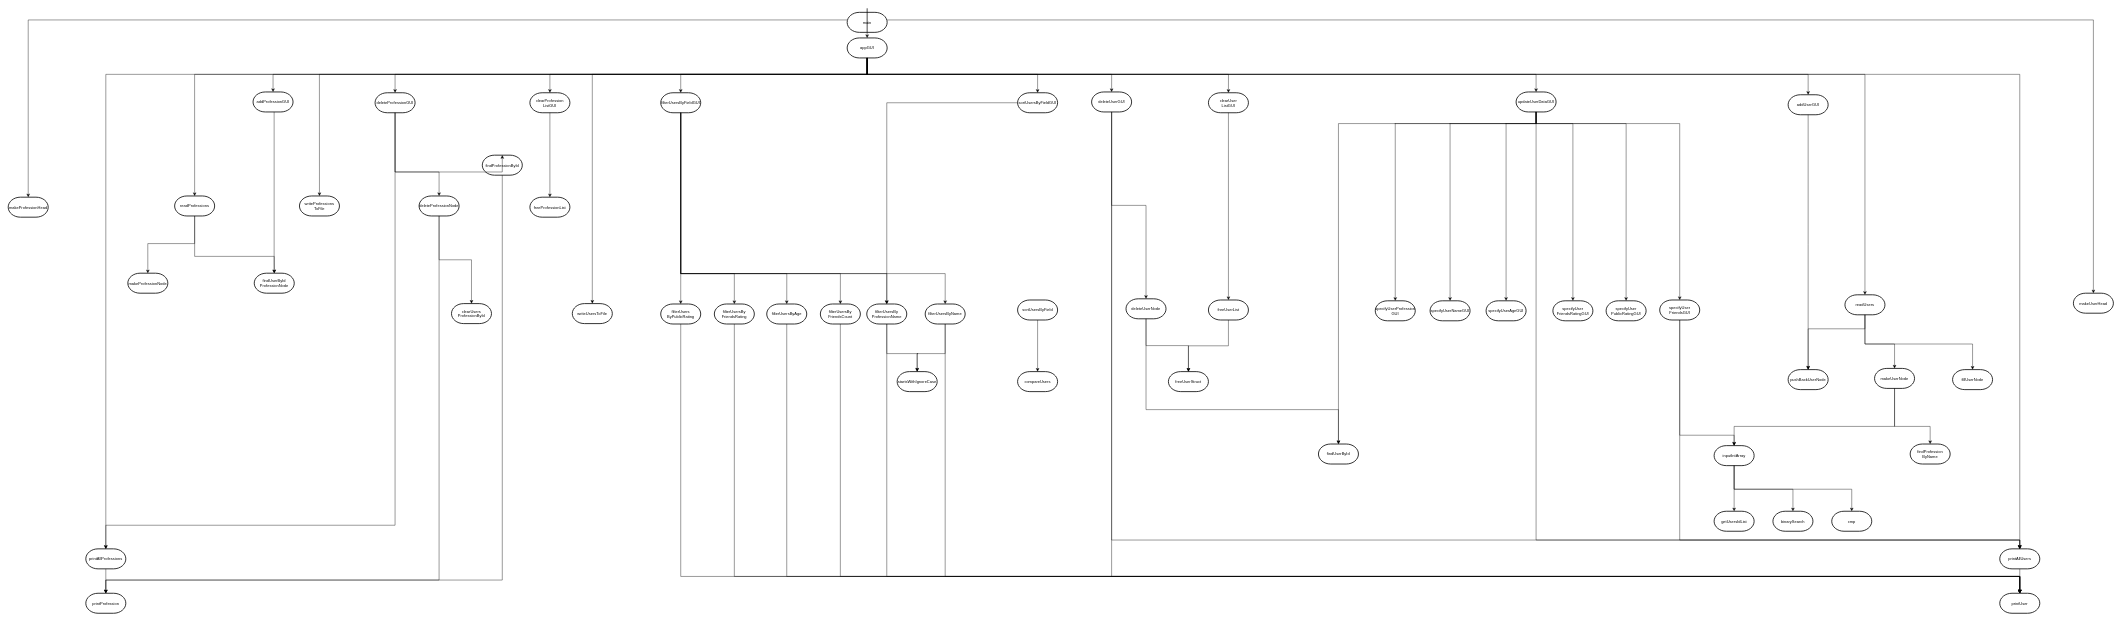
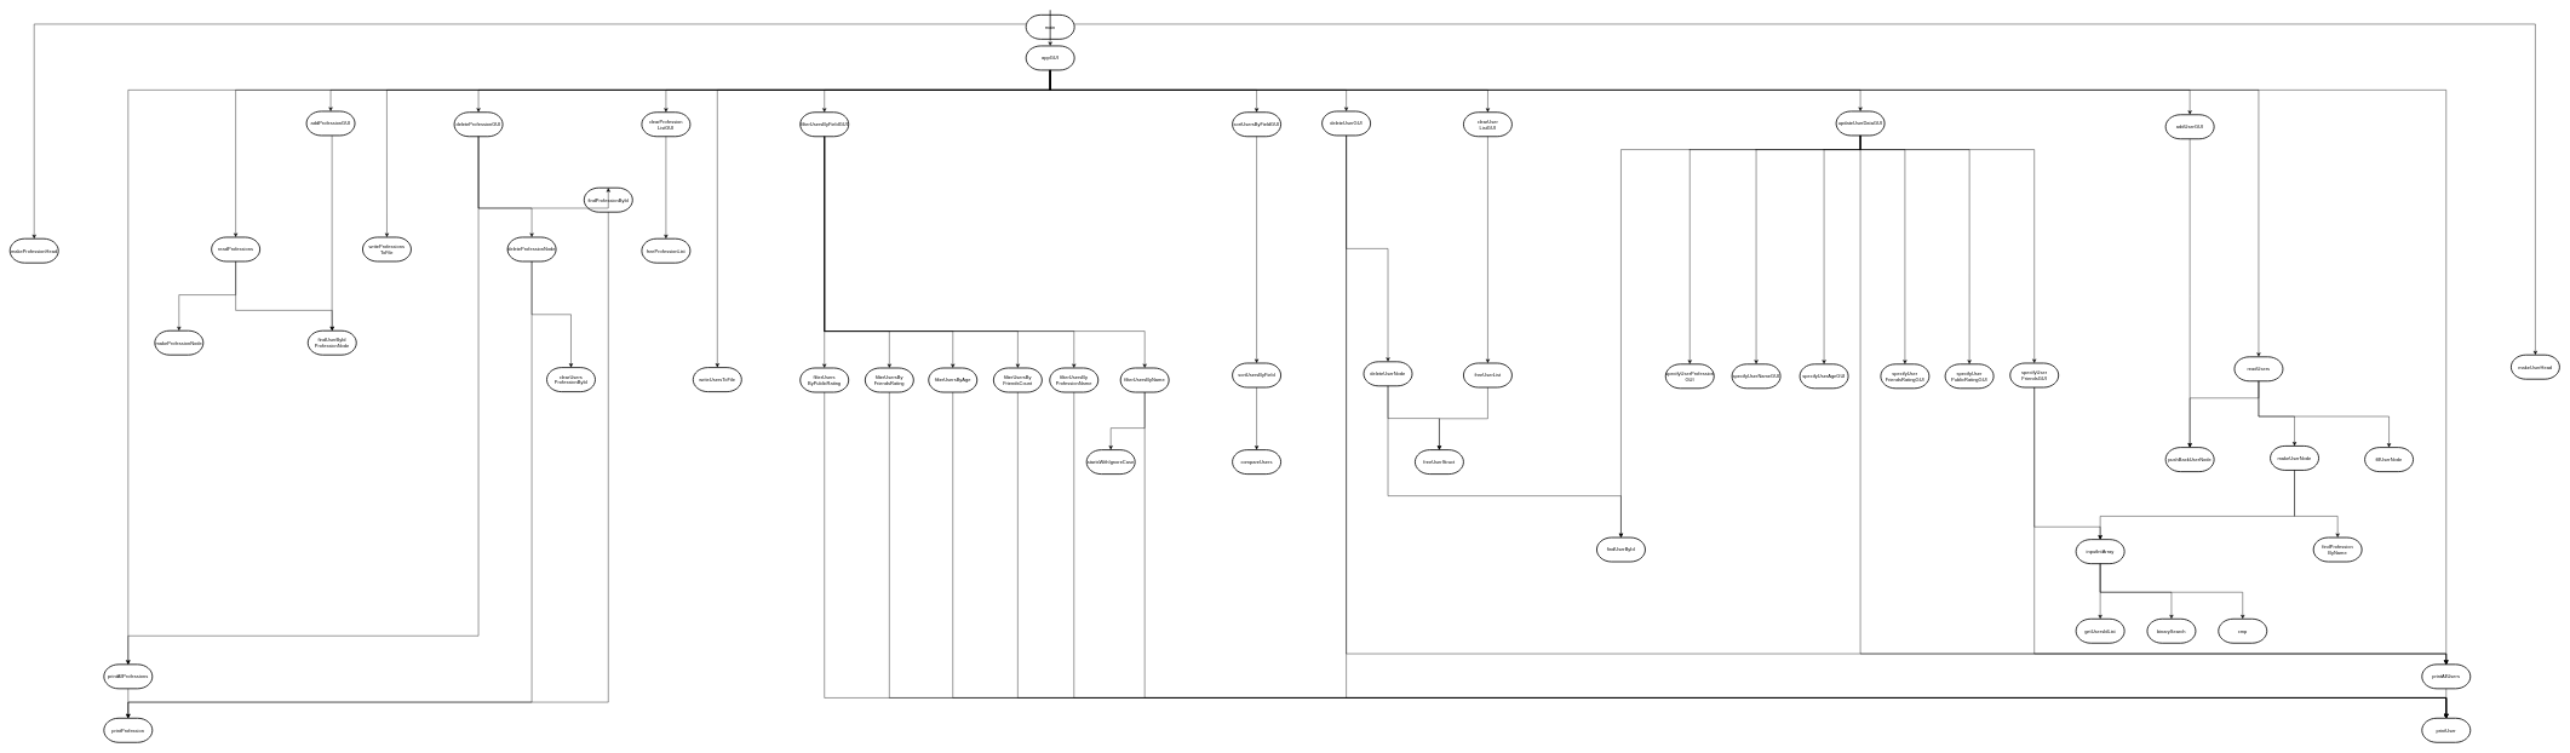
- <mxCell id="93" style="edgeStyle=orthogonalEdgeStyle;rounded=0;orthogonalLoop=1;jettySize=auto;html=1;" parent="1" source="89" target="40" edge="1"><mxGeometry relative="1" as="geometry" /></mxCell>
+ <mxCell id="93" style="edgeStyle=orthogonalEdgeStyle;rounded=0;orthogonalLoop=1;jettySize=auto;html=1;entryX=0.5;entryY=0;entryDx=0;entryDy=0;entryPerimeter=0;" parent="1" source="89" target="44" edge="1"><mxGeometry relative="1" as="geometry" /></mxCell>
- <mxCell id="95" style="edgeStyle=orthogonalEdgeStyle;rounded=0;orthogonalLoop=1;jettySize=auto;html=1;entryX=0.5;entryY=0;entryDx=0;entryDy=0;entryPerimeter=0;" parent="1" source="40" target="10" edge="1"><mxGeometry relative="1" as="geometry"><Array as="points"><mxPoint x="2294.286" y="883" /><mxPoint x="2216.286" y="883" /></Array></mxGeometry></mxCell>
